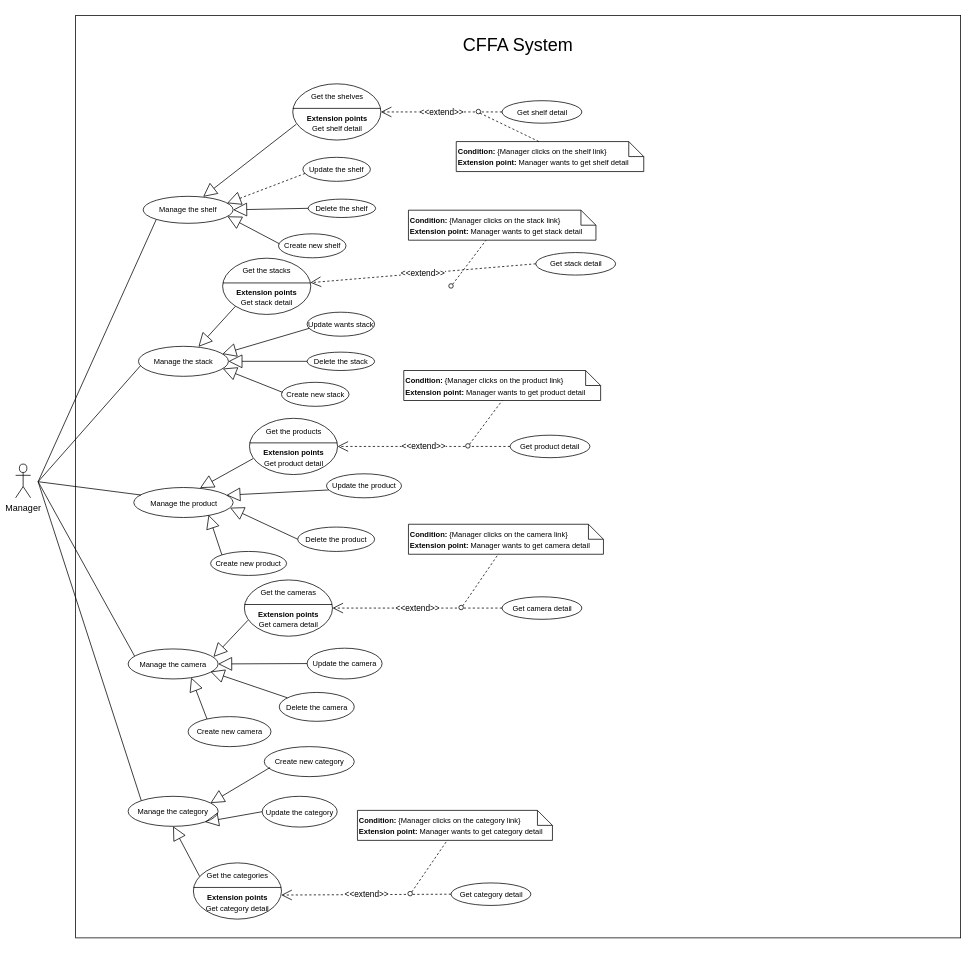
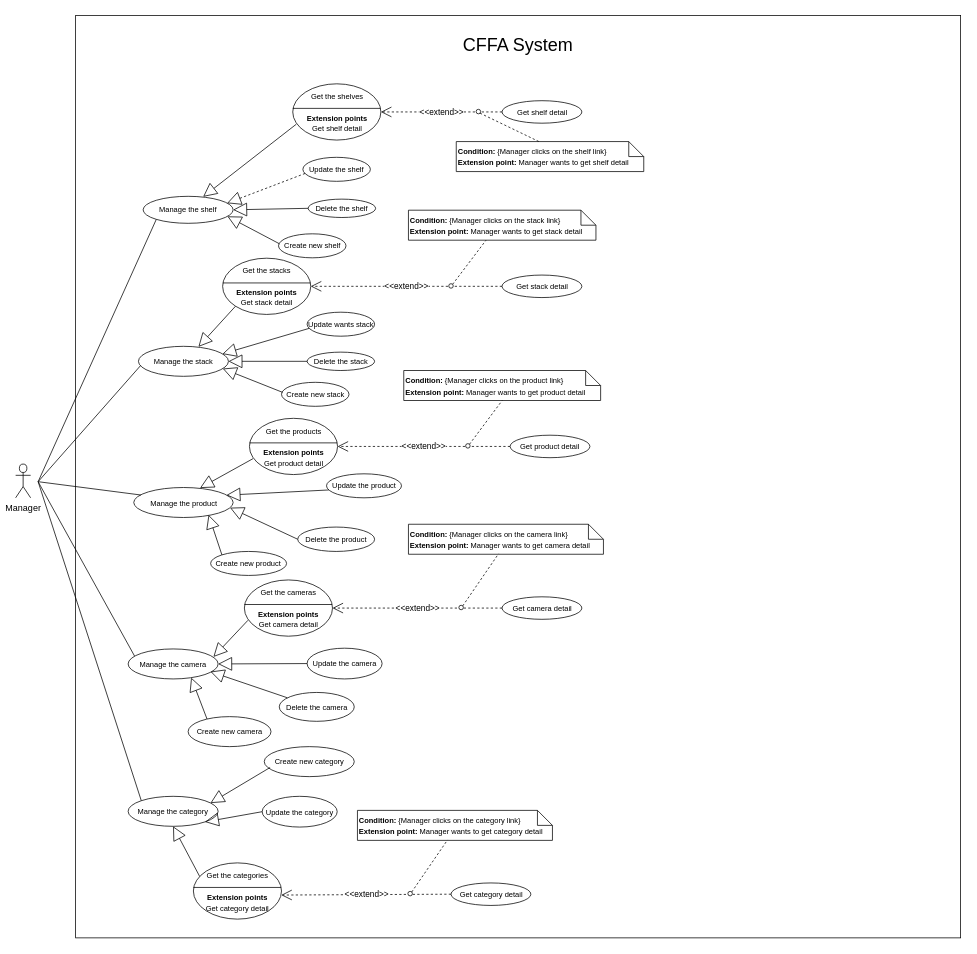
- <mxCell id="27" value="&lt;font style=&quot;font-size: 10px&quot;&gt;Get stack detail&lt;br&gt;&lt;/font&gt;" style="ellipse;whiteSpace=wrap;html=1;" parent="1" vertex="1"><mxGeometry x="713.5" y="336.25" width="106.5" height="30" as="geometry" /></mxCell>
+ <mxCell id="27" value="&lt;font style=&quot;font-size: 10px&quot;&gt;Get stack detail&lt;br&gt;&lt;/font&gt;" style="ellipse;whiteSpace=wrap;html=1;" parent="1" vertex="1"><mxGeometry x="668.5" y="366.25" width="106.5" height="30" as="geometry" /></mxCell>
